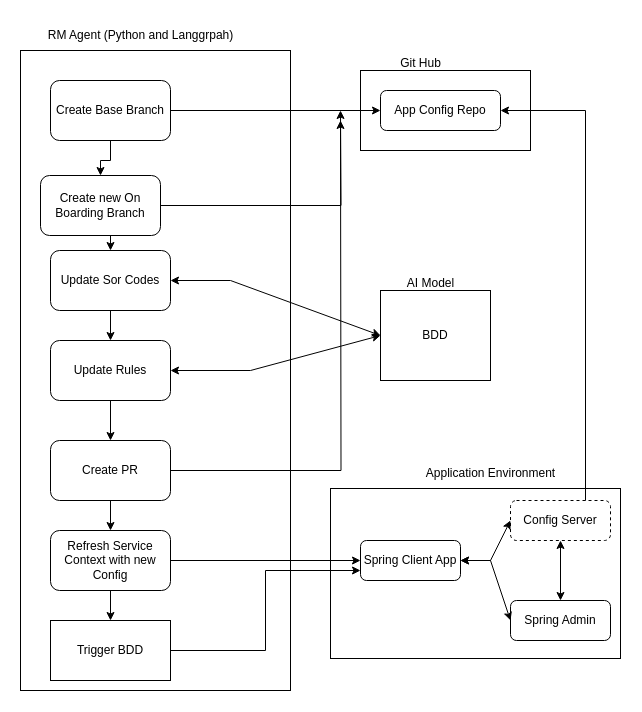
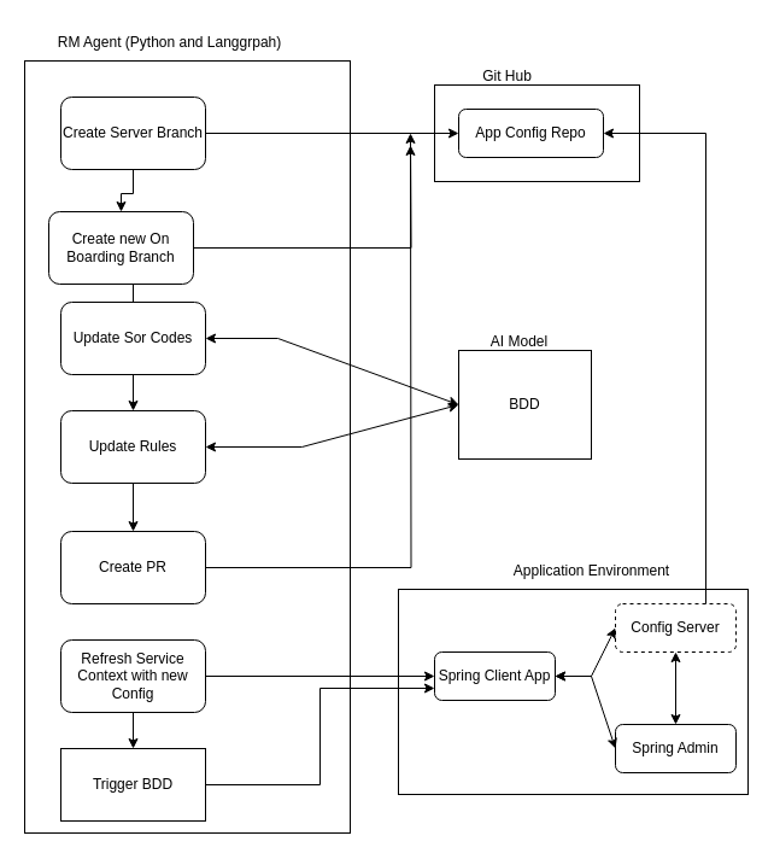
- <mxCell id="10" value="Create Base Branch" style="rounded=1;whiteSpace=wrap;html=1;" vertex="1" parent="1"><mxGeometry x="50" y="80" width="120" height="60" as="geometry" /></mxCell>
+ <mxCell id="10" value="Create Server Branch" style="rounded=1;whiteSpace=wrap;html=1;" vertex="1" parent="1"><mxGeometry x="50" y="80" width="120" height="60" as="geometry" /></mxCell>
- <mxCell id="11" style="edgeStyle=orthogonalEdgeStyle;rounded=0;orthogonalLoop=1;jettySize=auto;html=1;exitX=0.5;exitY=1;exitDx=0;exitDy=0;entryX=0.5;entryY=0;entryDx=0;entryDy=0;" edge="1" parent="1" source="13" target="6"><mxGeometry relative="1" as="geometry" /></mxCell>
+ <mxCell id="11" style="edgeStyle=orthogonalEdgeStyle;rounded=0;orthogonalLoop=1;jettySize=auto;html=1;exitX=0.5;exitY=1;exitDx=0;exitDy=0;entryX=0.5;entryY=0;entryDx=0;entryDy=0;endArrow=none;" edge="1" parent="1" source="13" target="6"><mxGeometry relative="1" as="geometry" /></mxCell>
- <mxCell id="20" value="" style="edgeStyle=orthogonalEdgeStyle;rounded=0;orthogonalLoop=1;jettySize=auto;html=1;" edge="1" parent="1" source="22" target="25"><mxGeometry relative="1" as="geometry" /></mxCell>
